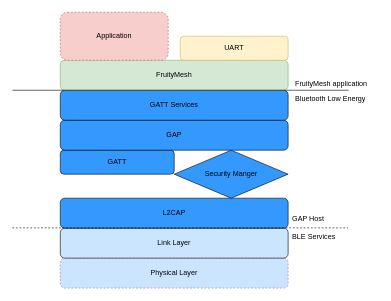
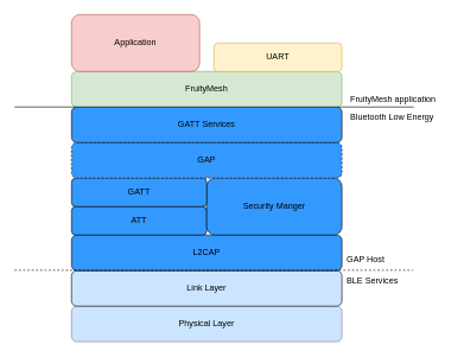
- <mxCell id="11" value="Application" style="rounded=1;whiteSpace=wrap;html=1;fillColor=#f8cecc;strokeColor=#b85450;dashed=1;" parent="1" vertex="1"><mxGeometry x="100" y="20" width="180" height="80" as="geometry" /></mxCell>
+ <mxCell id="11" value="Application" style="rounded=1;whiteSpace=wrap;html=1;fillColor=#f8cecc;strokeColor=#b85450;" parent="1" vertex="1"><mxGeometry x="100" y="20" width="180" height="80" as="geometry" /></mxCell>
- <mxCell id="8" value="GAP" style="rounded=1;whiteSpace=wrap;html=1;fillColor=#3399FF;" parent="1" vertex="1"><mxGeometry x="100" y="200" width="380" height="50" as="geometry" /></mxCell>
+ <mxCell id="8" value="GAP" style="rounded=1;whiteSpace=wrap;html=1;fillColor=#3399FF;dashed=1;" parent="1" vertex="1"><mxGeometry x="100" y="200" width="380" height="50" as="geometry" /></mxCell>
- <mxCell id="6" value="Security Manger" style="rhombus;whiteSpace=wrap;html=1;fillColor=#3399FF;" parent="1" vertex="1"><mxGeometry x="290" y="250" width="190" height="80" as="geometry" /></mxCell>
+ <mxCell id="6" value="Security Manger" style="rounded=1;whiteSpace=wrap;html=1;fillColor=#3399FF;" parent="1" vertex="1"><mxGeometry x="290" y="250" width="190" height="80" as="geometry" /></mxCell>
+ <mxCell id="5" value="ATT" style="rounded=1;whiteSpace=wrap;html=1;fillColor=#3399FF;" parent="1" vertex="1"><mxGeometry x="100" y="290" width="190" height="40" as="geometry" /></mxCell>
- <mxCell id="2" value="Physical Layer" style="rounded=1;whiteSpace=wrap;html=1;fillColor=#CCE5FF;strokeColor=#9673a6;dashed=1;" parent="1" vertex="1"><mxGeometry x="100" y="430" width="380" height="50" as="geometry" /></mxCell>
+ <mxCell id="2" value="Physical Layer" style="rounded=1;whiteSpace=wrap;html=1;fillColor=#CCE5FF;strokeColor=#9673a6;" parent="1" vertex="1"><mxGeometry x="100" y="430" width="380" height="50" as="geometry" /></mxCell>
